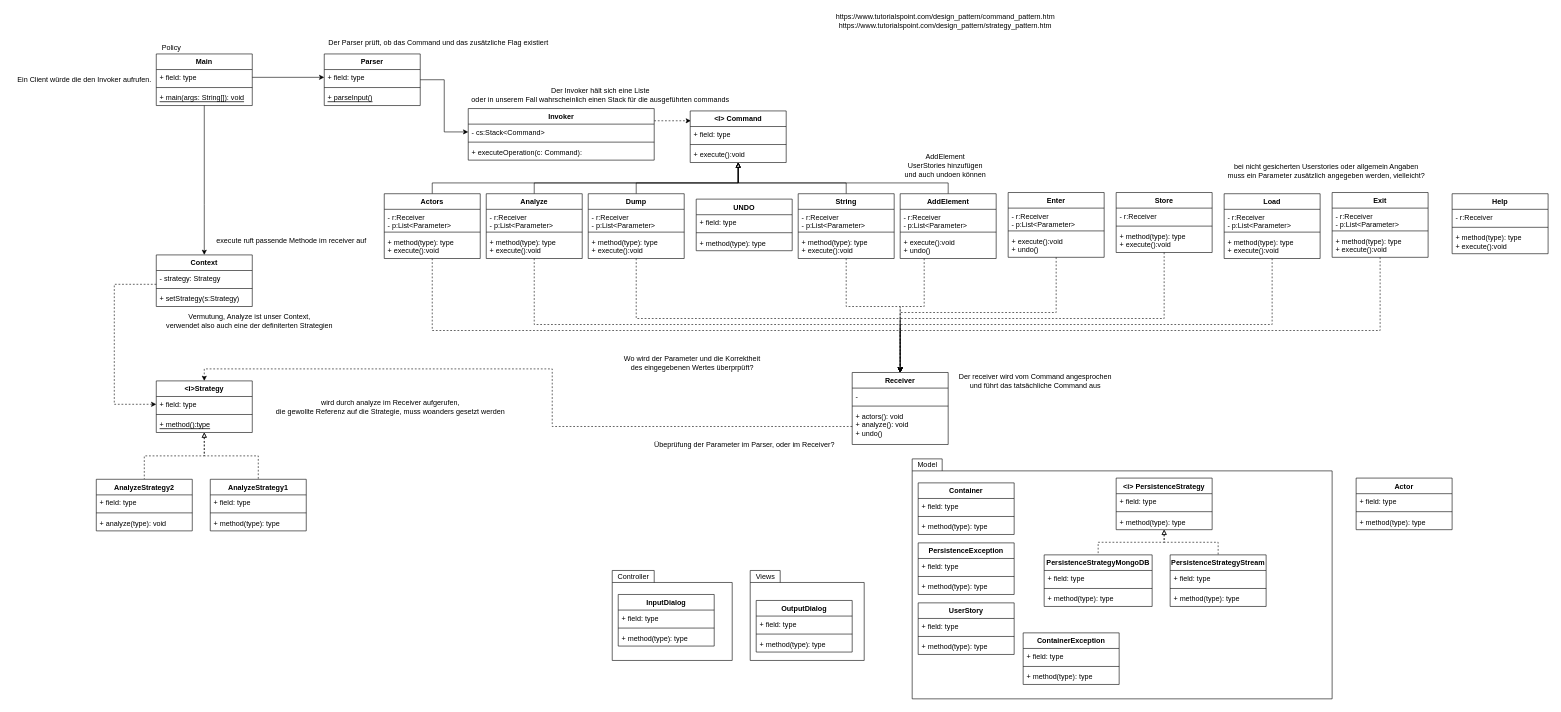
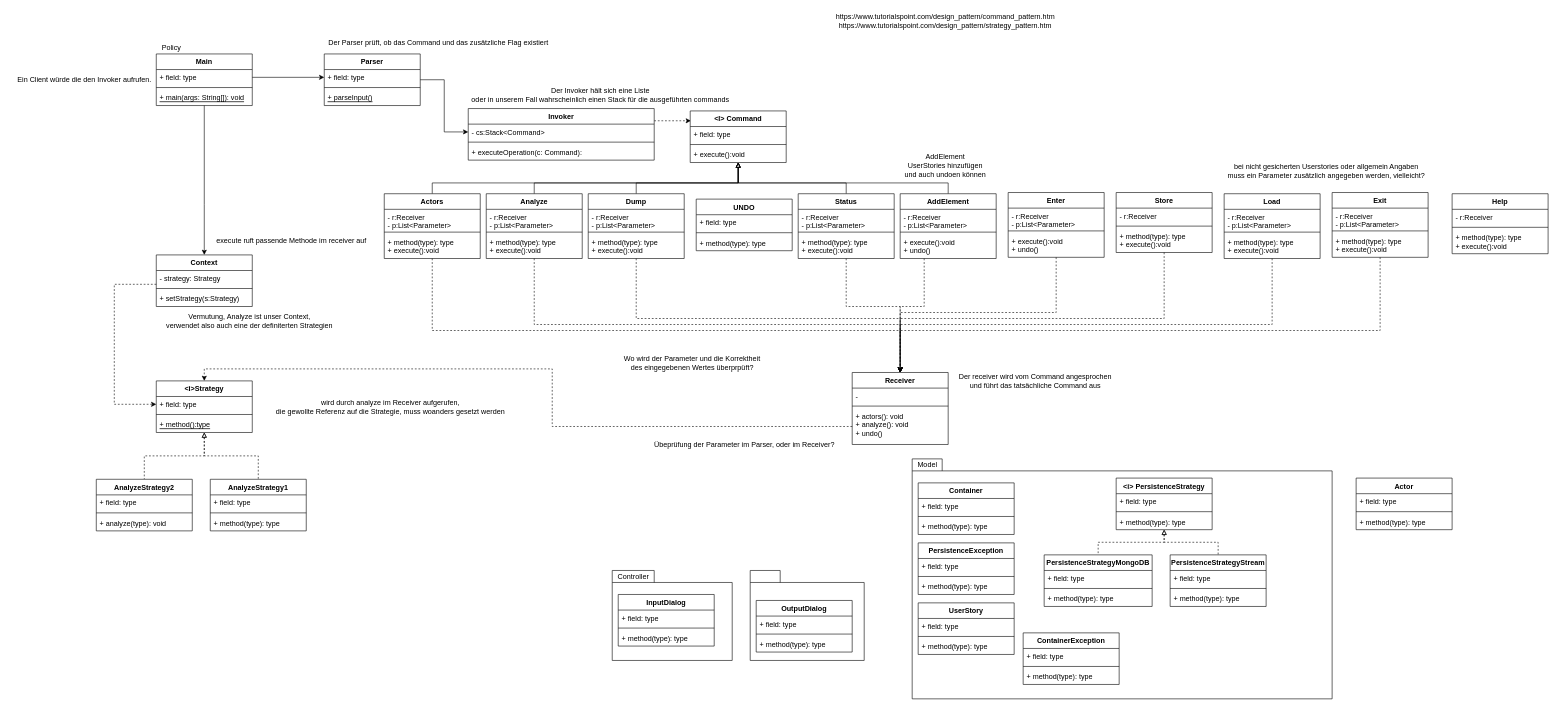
- <mxCell id="85" value="String" style="swimlane;fontStyle=1;align=center;verticalAlign=top;childLayout=stackLayout;horizontal=1;startSize=26;horizontalStack=0;resizeParent=1;resizeParentMax=0;resizeLast=0;collapsible=1;marginBottom=0;" parent="1" vertex="1"><mxGeometry x="1330" y="322" width="160" height="108" as="geometry" /></mxCell>
+ <mxCell id="85" value="Status" style="swimlane;fontStyle=1;align=center;verticalAlign=top;childLayout=stackLayout;horizontal=1;startSize=26;horizontalStack=0;resizeParent=1;resizeParentMax=0;resizeLast=0;collapsible=1;marginBottom=0;" parent="1" vertex="1"><mxGeometry x="1330" y="322" width="160" height="108" as="geometry" /></mxCell>
- <mxCell id="3" value="Views" style="text;html=1;align=center;verticalAlign=middle;resizable=0;points=[];autosize=1;" parent="1" vertex="1"><mxGeometry x="1250" y="950" width="50" height="20" as="geometry" /></mxCell>
